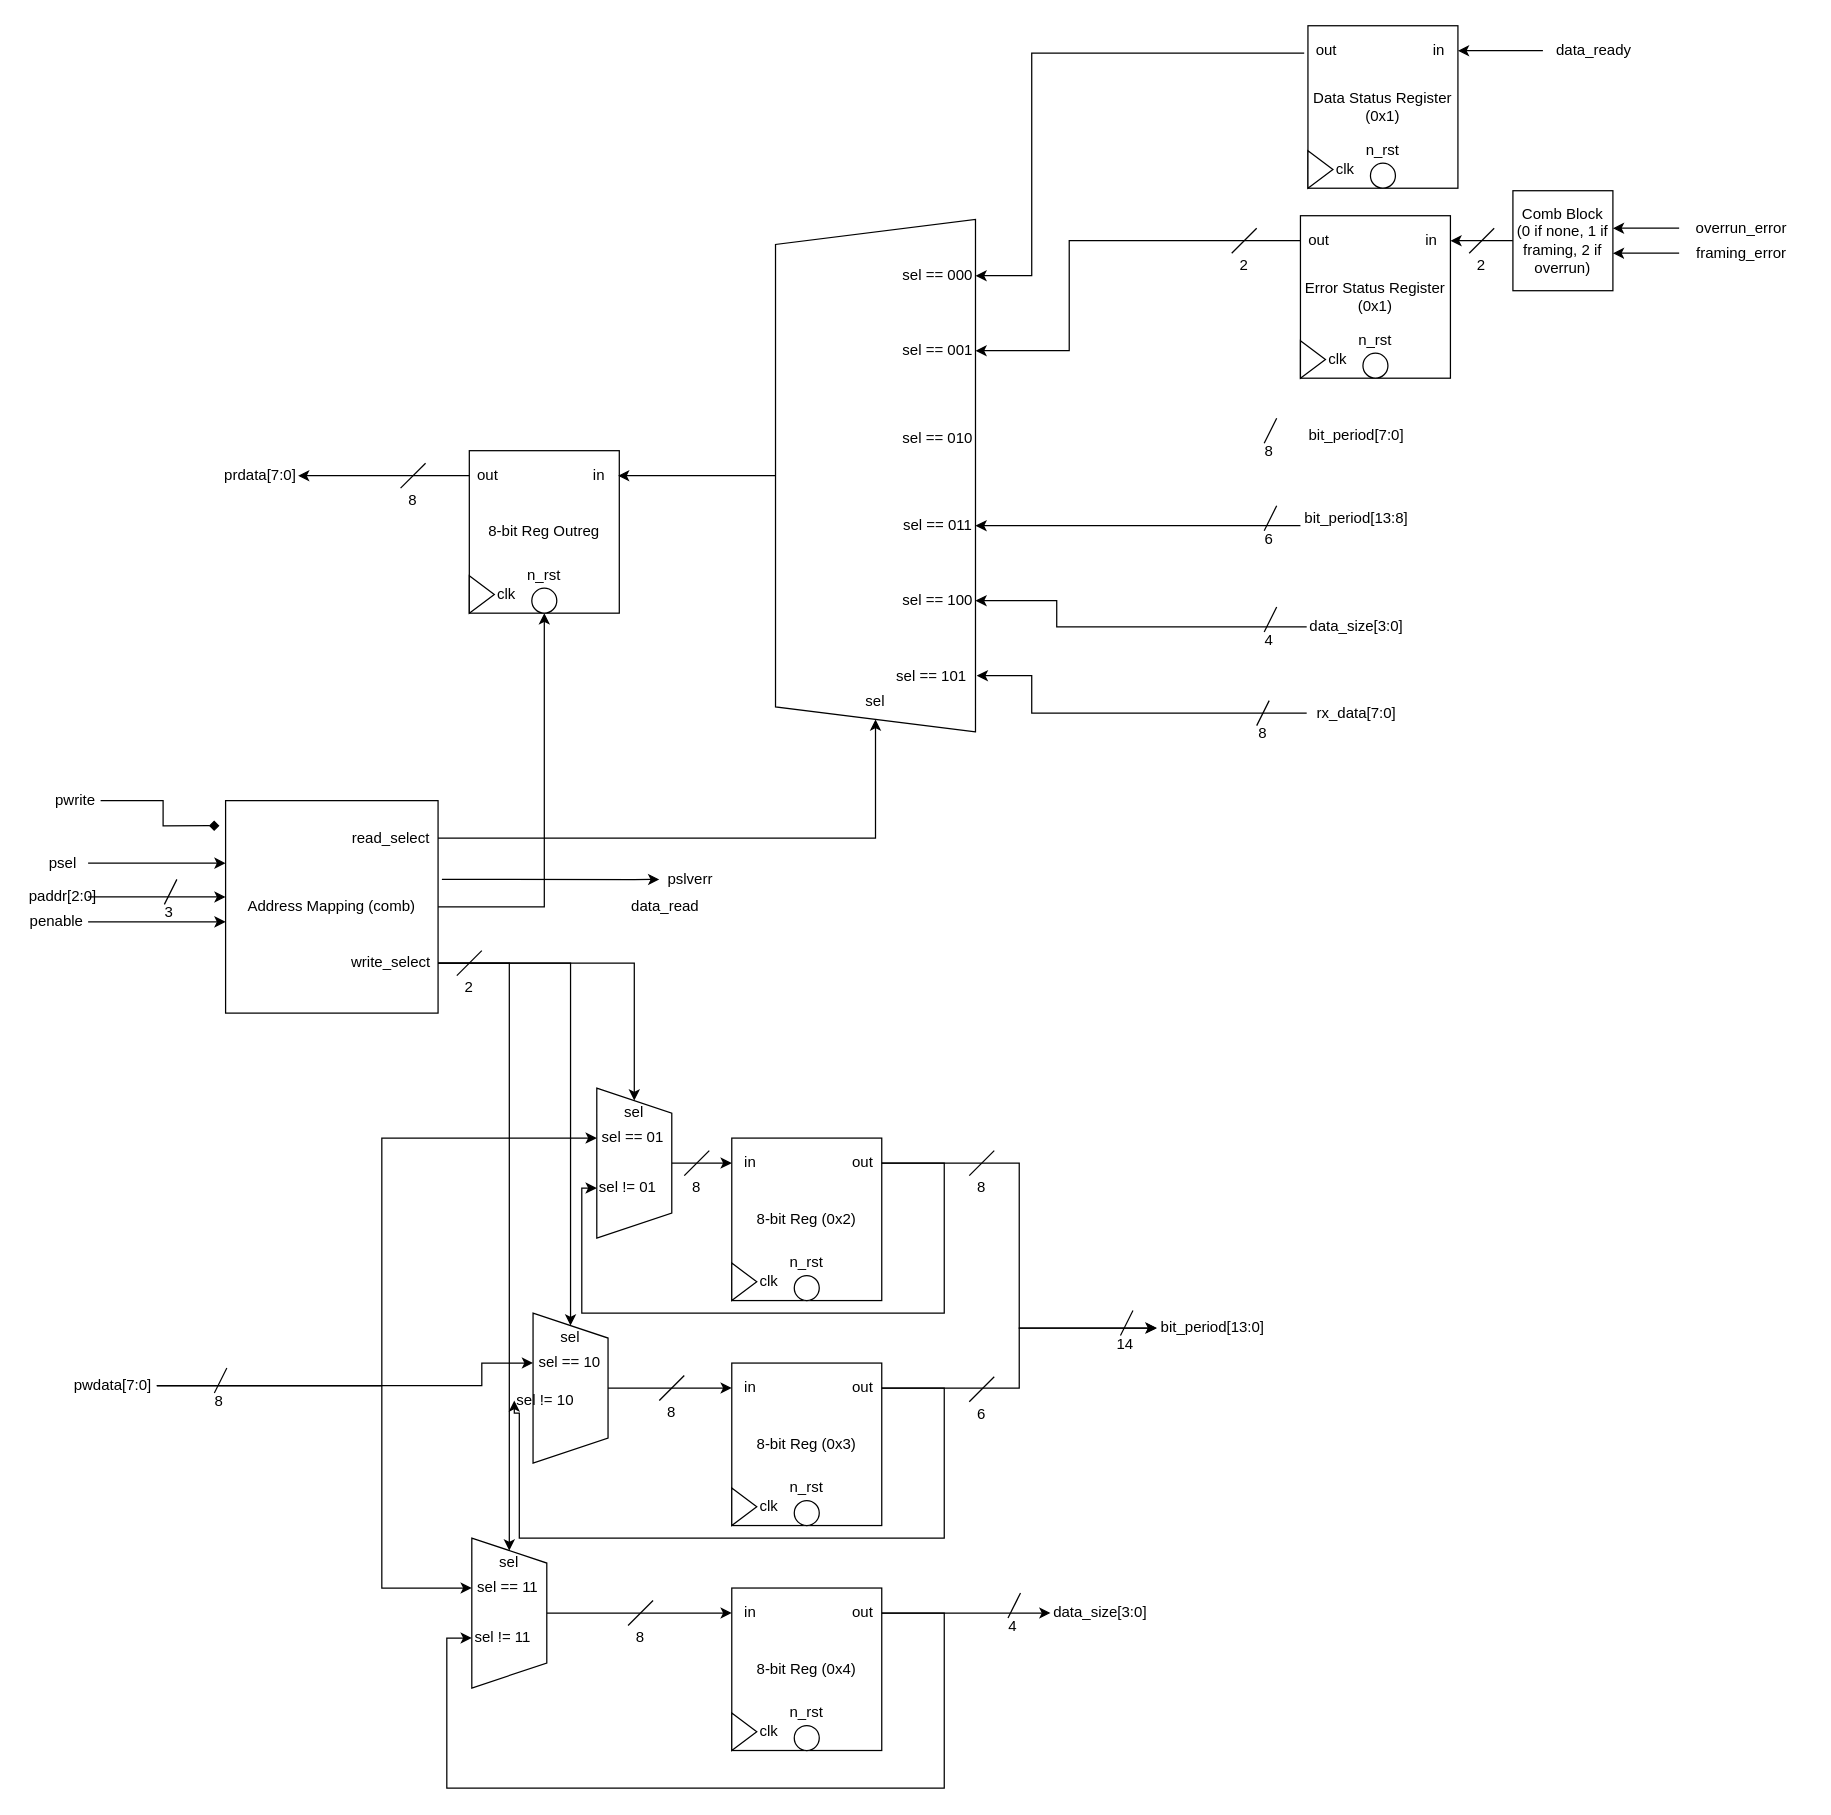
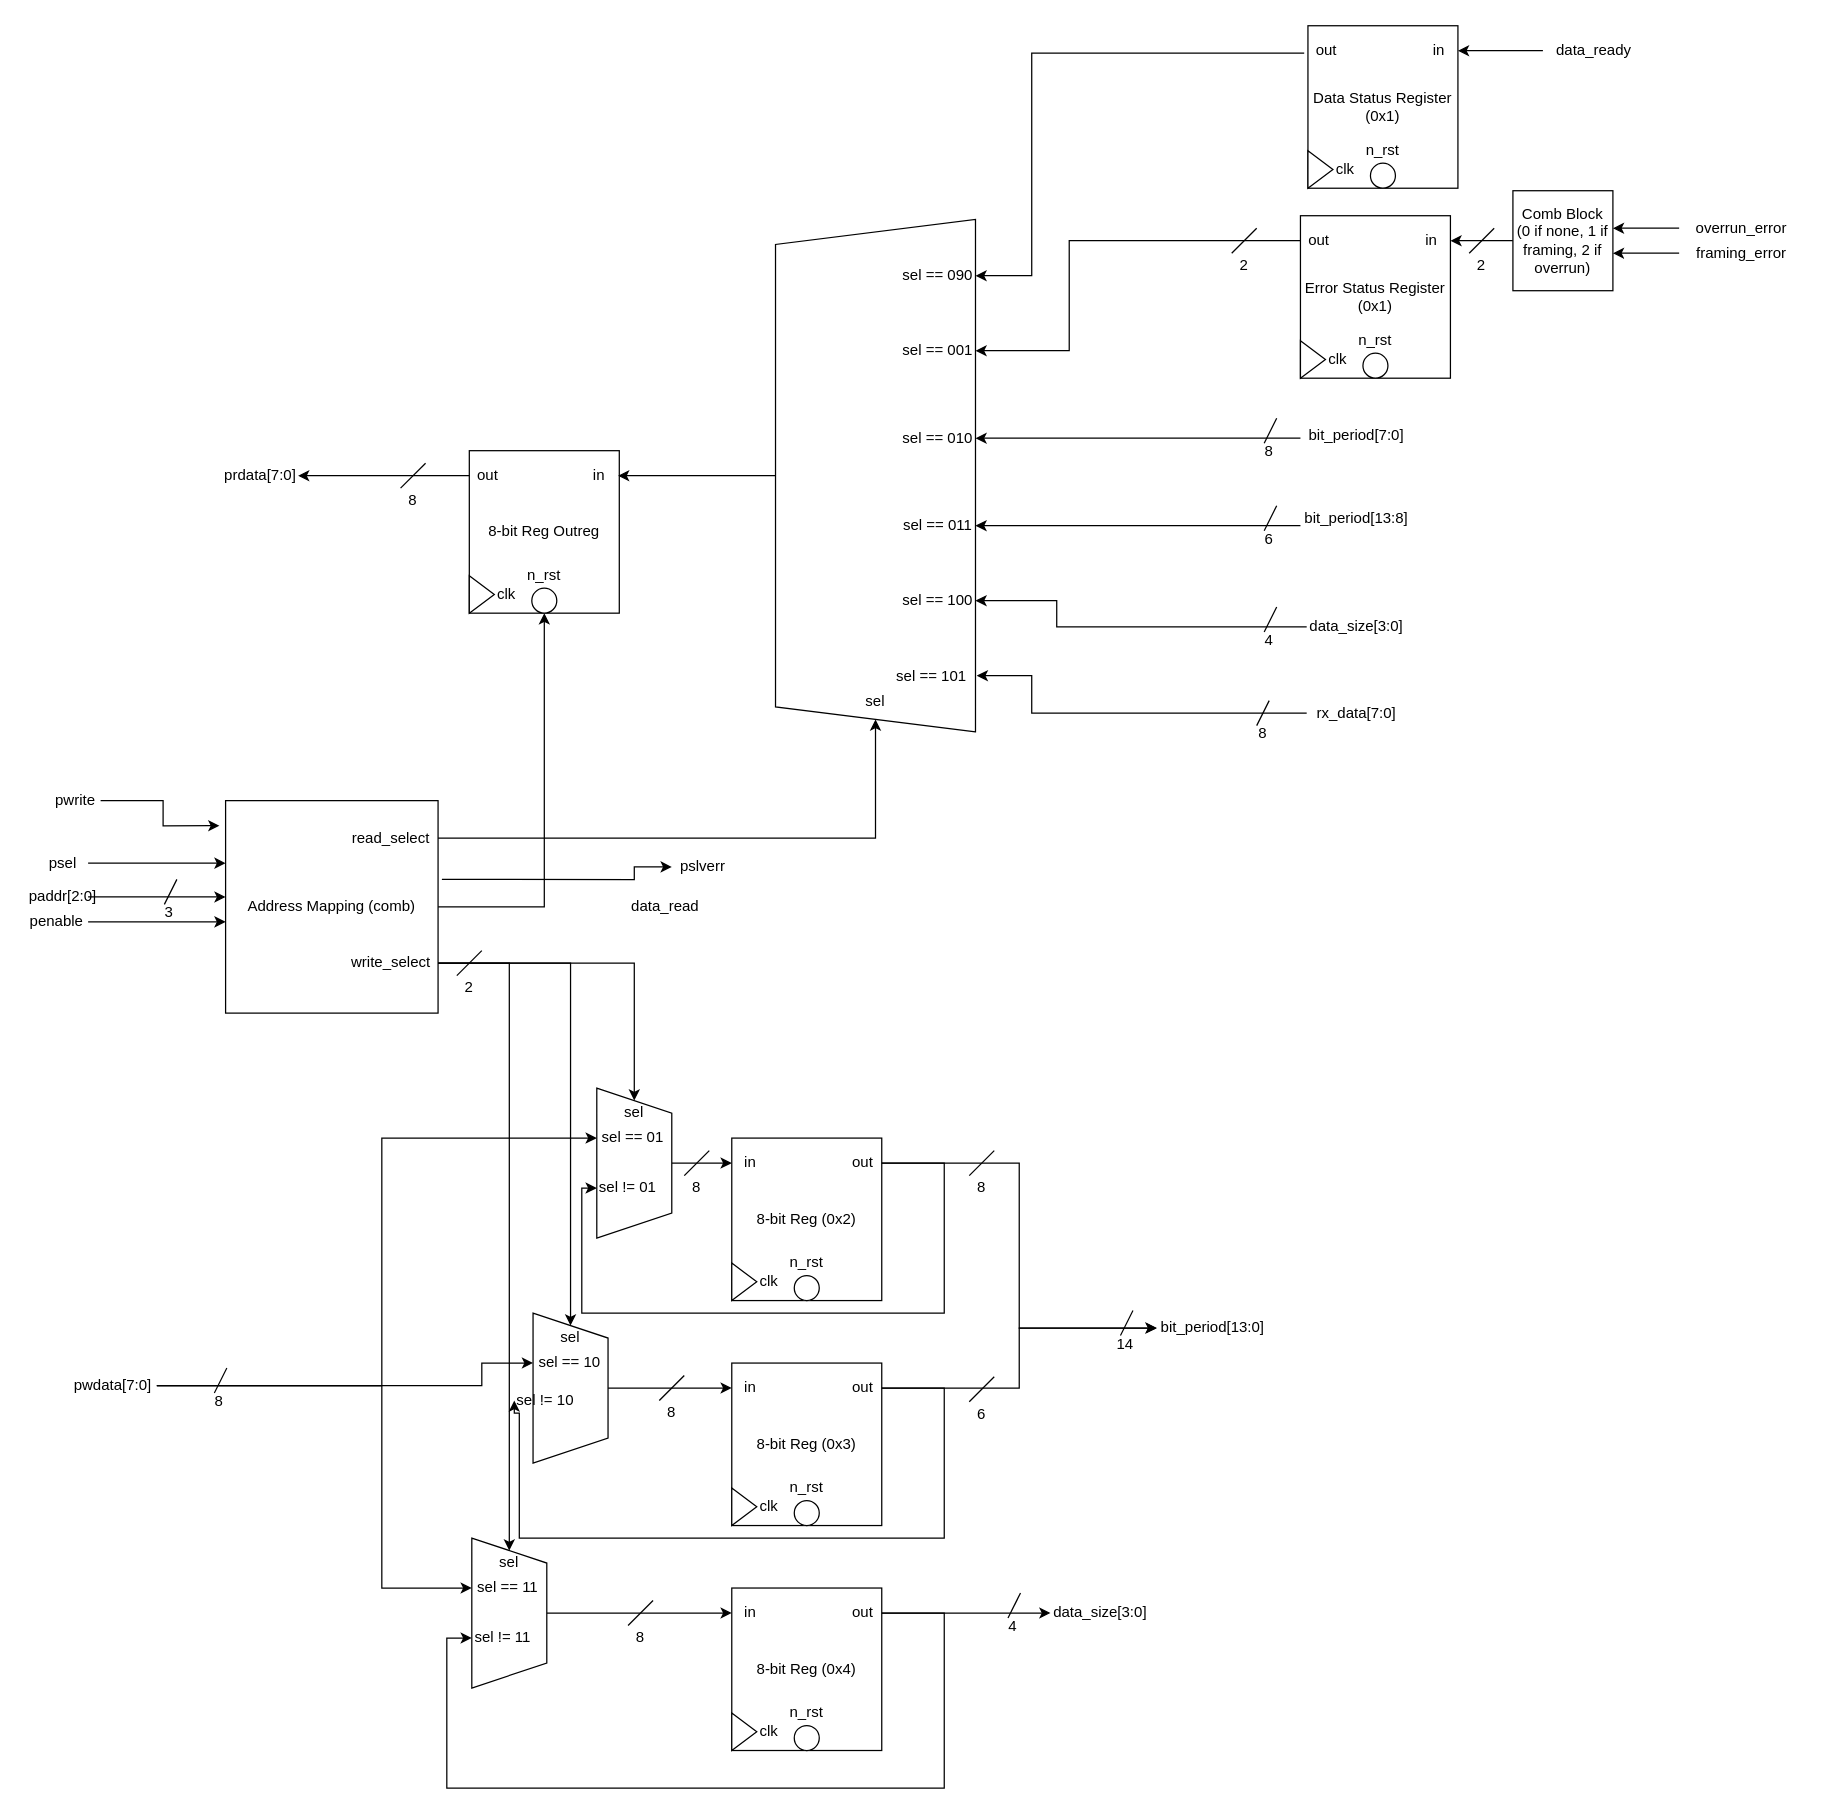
- <mxCell id="122" value="sel == 000" style="text;html=1;strokeColor=none;fillColor=none;align=center;verticalAlign=middle;whiteSpace=wrap;rounded=0;" parent="1" vertex="1"><mxGeometry x="720" y="210" width="60" height="20" as="geometry" /></mxCell>
+ <mxCell id="122" value="sel == 090" style="text;html=1;strokeColor=none;fillColor=none;align=center;verticalAlign=middle;whiteSpace=wrap;rounded=0;" parent="1" vertex="1"><mxGeometry x="720" y="210" width="60" height="20" as="geometry" /></mxCell>
+ <mxCell id="137" style="edgeStyle=orthogonalEdgeStyle;rounded=0;orthogonalLoop=1;jettySize=auto;html=1;entryX=1;entryY=0.5;entryDx=0;entryDy=0;" parent="1" source="138" target="124" edge="1"><mxGeometry relative="1" as="geometry"><Array as="points"><mxPoint x="985" y="350" /><mxPoint x="985" y="350" /></Array></mxGeometry></mxCell>
- <mxCell id="18" style="edgeStyle=orthogonalEdgeStyle;rounded=0;orthogonalLoop=1;jettySize=auto;html=1;entryX=-0.029;entryY=0.118;entryDx=0;entryDy=0;entryPerimeter=0;endArrow=diamond;" parent="1" source="19" target="39" edge="1"><mxGeometry relative="1" as="geometry" /></mxCell>
+ <mxCell id="18" style="edgeStyle=orthogonalEdgeStyle;rounded=0;orthogonalLoop=1;jettySize=auto;html=1;entryX=-0.029;entryY=0.118;entryDx=0;entryDy=0;entryPerimeter=0;" parent="1" source="19" target="39" edge="1"><mxGeometry relative="1" as="geometry" /></mxCell>
- <mxCell id="28" value="pslverr" style="text;html=1;strokeColor=none;fillColor=none;align=center;verticalAlign=middle;whiteSpace=wrap;rounded=0;" parent="1" vertex="1"><mxGeometry x="527" y="693" width="50" height="20" as="geometry" /></mxCell>
+ <mxCell id="28" value="pslverr" style="text;html=1;strokeColor=none;fillColor=none;align=center;verticalAlign=middle;whiteSpace=wrap;rounded=0;" parent="1" vertex="1"><mxGeometry x="537" y="683" width="50" height="20" as="geometry" /></mxCell>
